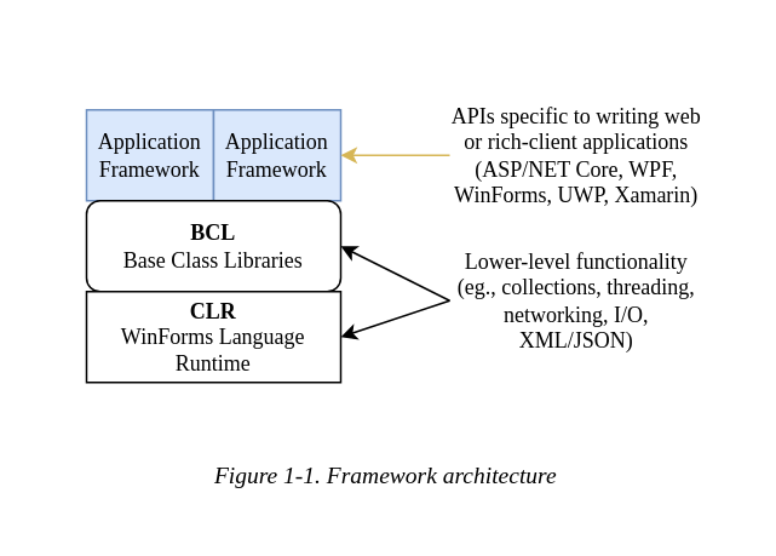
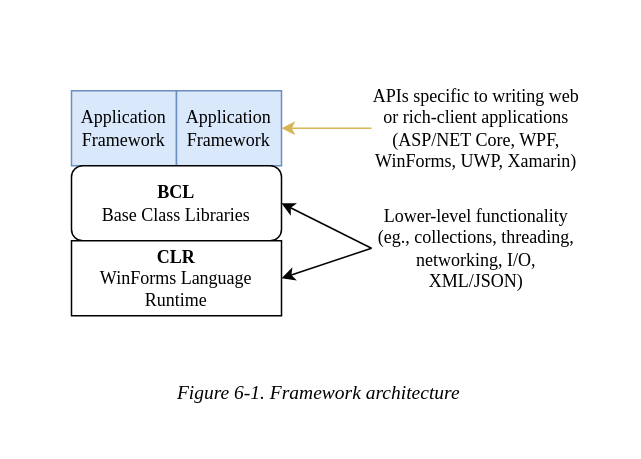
- <mxCell id="12" value="Figure 1-1. Framework architecture" style="text;html=1;strokeColor=none;fillColor=none;align=center;verticalAlign=middle;whiteSpace=wrap;rounded=0;fontFamily=Times New Roman;fontStyle=2;fontSize=13;" parent="1" vertex="1"><mxGeometry x="107" y="251" width="210" height="20" as="geometry" /></mxCell>
+ <mxCell id="12" value="Figure 6-1. Framework architecture" style="text;html=1;strokeColor=none;fillColor=none;align=center;verticalAlign=middle;whiteSpace=wrap;rounded=0;fontFamily=Times New Roman;fontStyle=2;fontSize=13;" parent="1" vertex="1"><mxGeometry x="107" y="251" width="210" height="20" as="geometry" /></mxCell>
